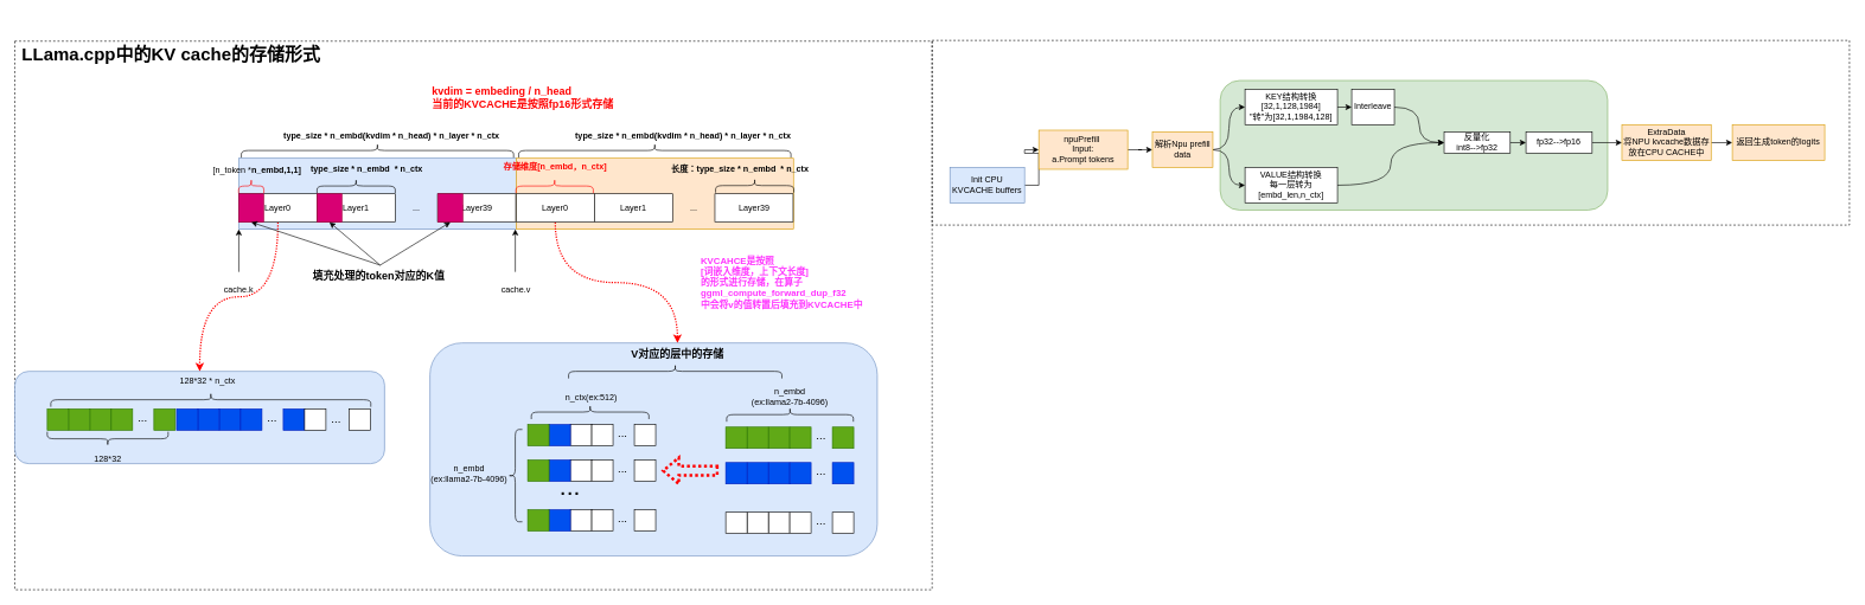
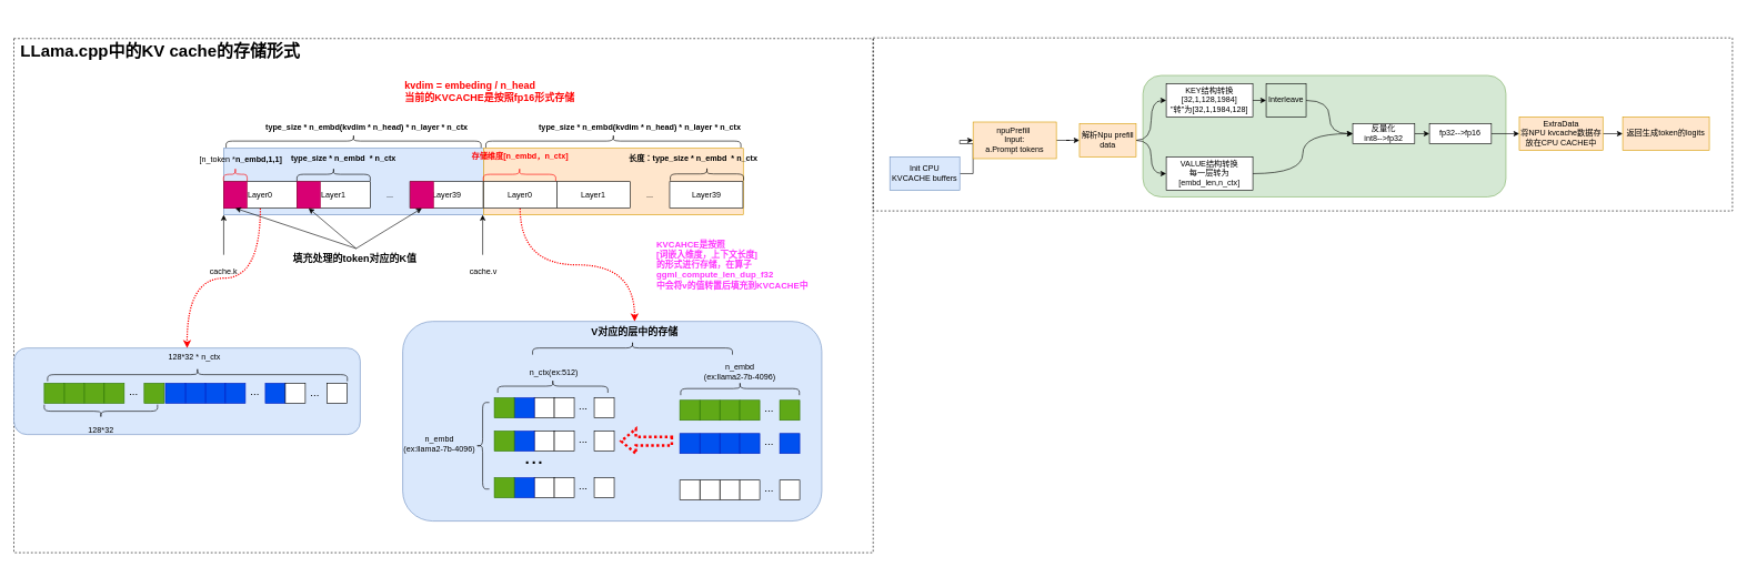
- <mxCell id="135" value="Interleave" style="rounded=0;whiteSpace=wrap;html=1;" vertex="1" parent="1"><mxGeometry x="1900" y="125.4" width="60" height="50" as="geometry" /></mxCell>
+ <mxCell id="135" value="Interleave" style="rounded=0;whiteSpace=wrap;html=1;fillColor=#d5e8d4;" vertex="1" parent="1"><mxGeometry x="1900" y="125.4" width="60" height="50" as="geometry" /></mxCell>
- <mxCell id="50" value="KVCAHCE是按照&lt;div style=&quot;font-size: 13px;&quot;&gt;[词嵌入维度，上下文长度]&lt;/div&gt;&lt;div style=&quot;font-size: 13px;&quot;&gt;的形式进行存储，在算子ggml_compute_forward_dup_f32&lt;/div&gt;&lt;div style=&quot;font-size: 13px;&quot;&gt;中会将v的值转置后填充到KVCACHE中&lt;/div&gt;" style="text;strokeColor=none;align=left;fillColor=none;html=1;verticalAlign=middle;whiteSpace=wrap;rounded=0;fontStyle=1;fontColor=#FF33FF;fontSize=13;" vertex="1" parent="1"><mxGeometry x="982.88" y="352.45" width="250" height="90" as="geometry" /></mxCell>
+ <mxCell id="50" value="KVCAHCE是按照&lt;div style=&quot;font-size: 13px;&quot;&gt;[词嵌入维度，上下文长度]&lt;/div&gt;&lt;div style=&quot;font-size: 13px;&quot;&gt;的形式进行存储，在算子ggml_compute_len_dup_f32&lt;/div&gt;&lt;div style=&quot;font-size: 13px;&quot;&gt;中会将v的值转置后填充到KVCACHE中&lt;/div&gt;" style="text;strokeColor=none;align=left;fillColor=none;html=1;verticalAlign=middle;whiteSpace=wrap;rounded=0;fontStyle=1;fontColor=#FF33FF;fontSize=13;" vertex="1" parent="1"><mxGeometry x="982.88" y="352.45" width="250" height="90" as="geometry" /></mxCell>
